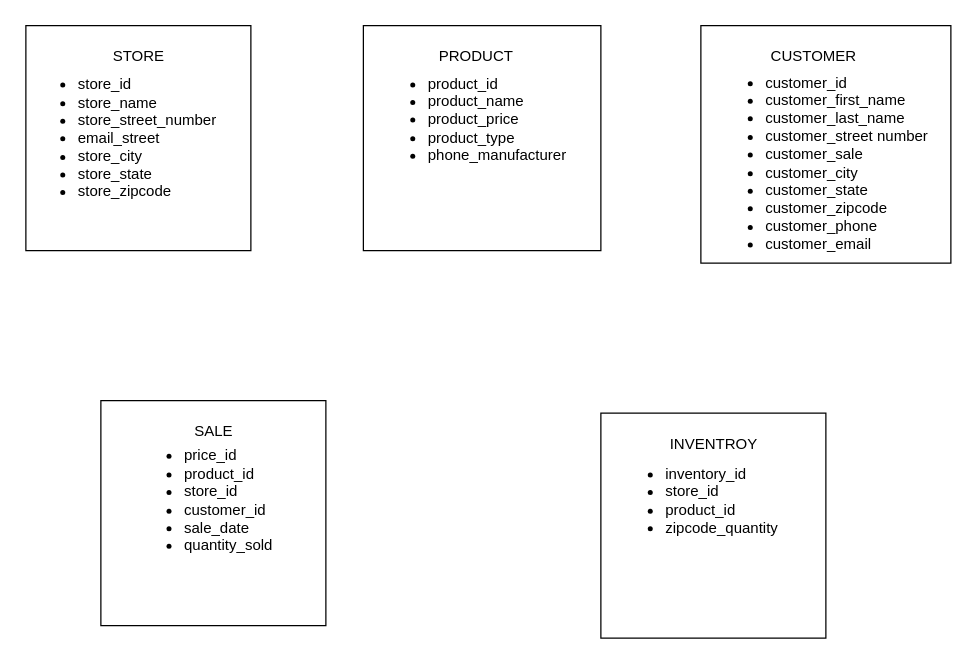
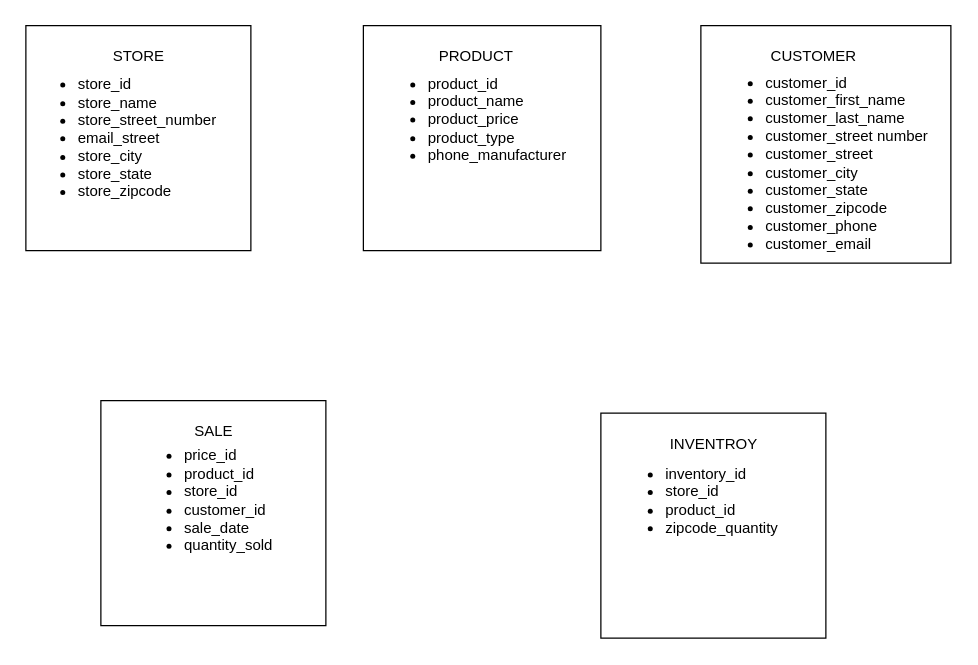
- <mxCell id="12" value="&lt;ul&gt;&lt;li&gt;customer_id&lt;/li&gt;&lt;li&gt;customer_first_name&lt;/li&gt;&lt;li&gt;customer_last_name&lt;/li&gt;&lt;li&gt;customer_street number&lt;/li&gt;&lt;li&gt;customer_sale&lt;/li&gt;&lt;li&gt;customer_city&lt;/li&gt;&lt;li&gt;customer_state&lt;/li&gt;&lt;li&gt;customer_zipcode&lt;/li&gt;&lt;li&gt;customer_phone&lt;/li&gt;&lt;li&gt;customer_email&lt;/li&gt;&lt;/ul&gt;" style="text;html=1;align=left;verticalAlign=middle;resizable=0;points=[];autosize=1;strokeColor=none;fillColor=none;" vertex="1" parent="11"><mxGeometry x="10" y="20" width="190" height="180" as="geometry" /></mxCell>
+ <mxCell id="12" value="&lt;ul&gt;&lt;li&gt;customer_id&lt;/li&gt;&lt;li&gt;customer_first_name&lt;/li&gt;&lt;li&gt;customer_last_name&lt;/li&gt;&lt;li&gt;customer_street number&lt;/li&gt;&lt;li&gt;customer_street&lt;/li&gt;&lt;li&gt;customer_city&lt;/li&gt;&lt;li&gt;customer_state&lt;/li&gt;&lt;li&gt;customer_zipcode&lt;/li&gt;&lt;li&gt;customer_phone&lt;/li&gt;&lt;li&gt;customer_email&lt;/li&gt;&lt;/ul&gt;" style="text;html=1;align=left;verticalAlign=middle;resizable=0;points=[];autosize=1;strokeColor=none;fillColor=none;" vertex="1" parent="11"><mxGeometry x="10" y="20" width="190" height="180" as="geometry" /></mxCell>
